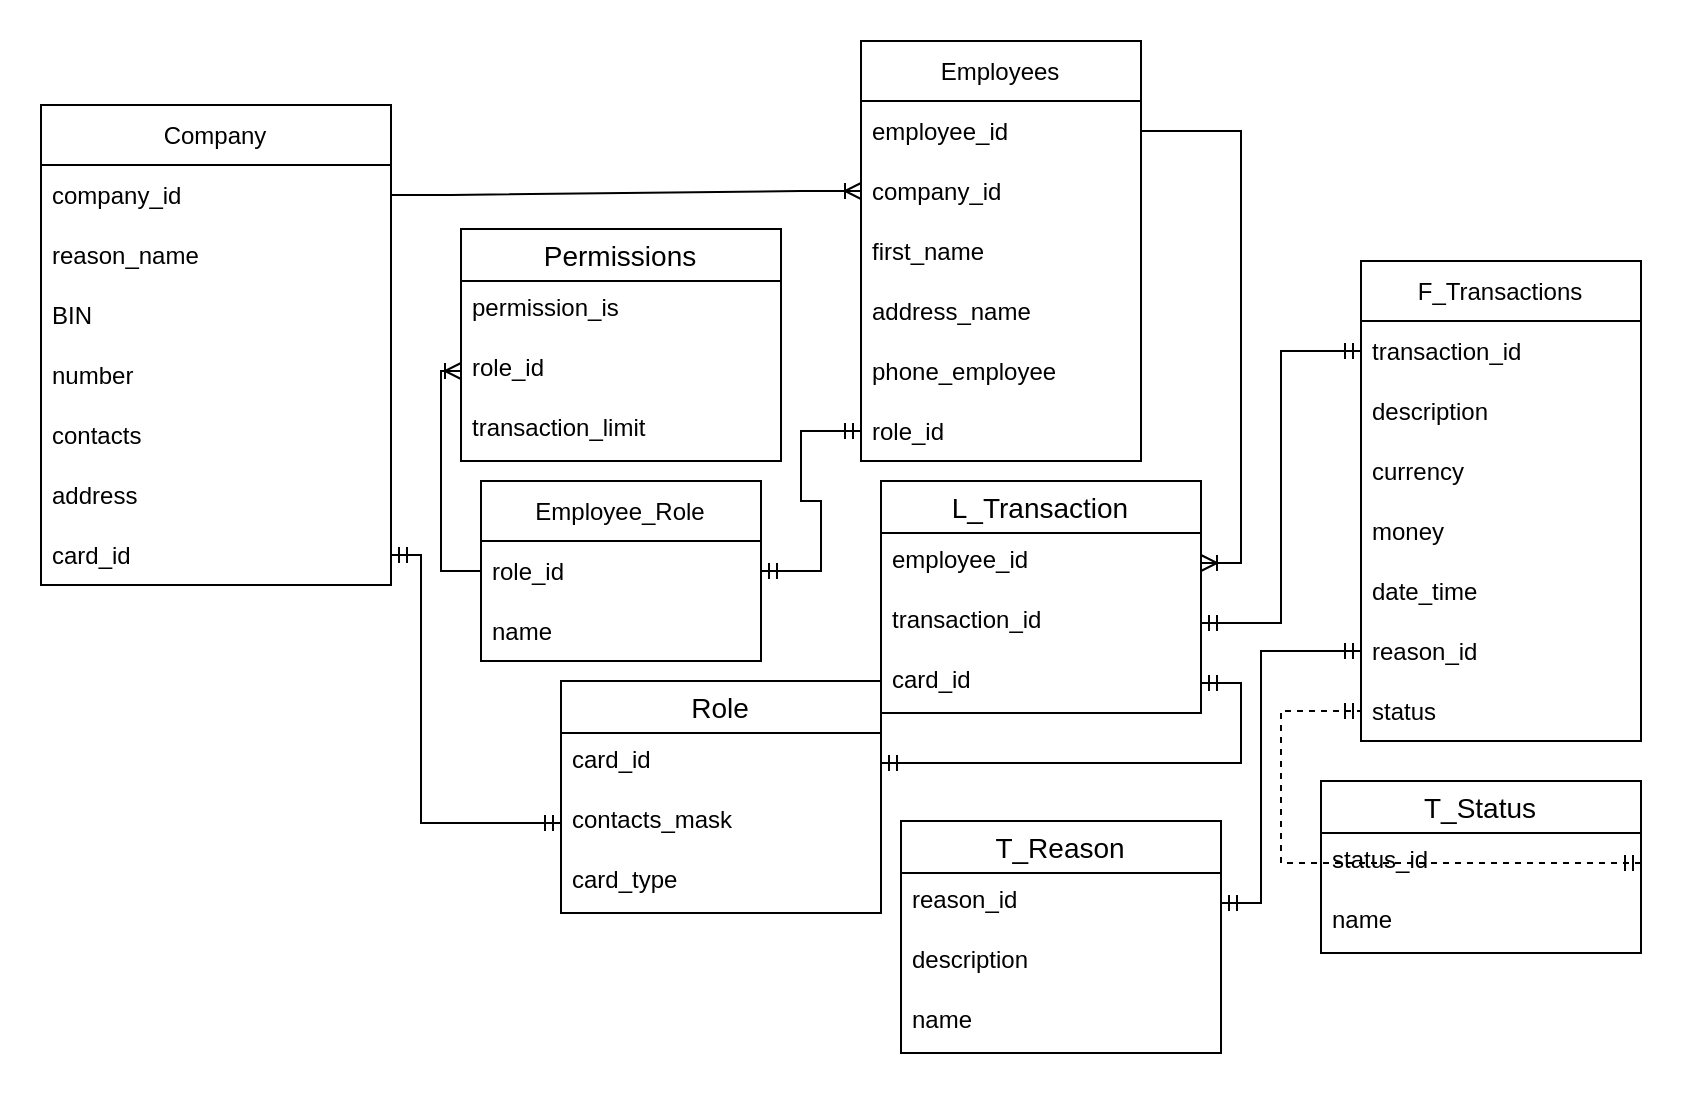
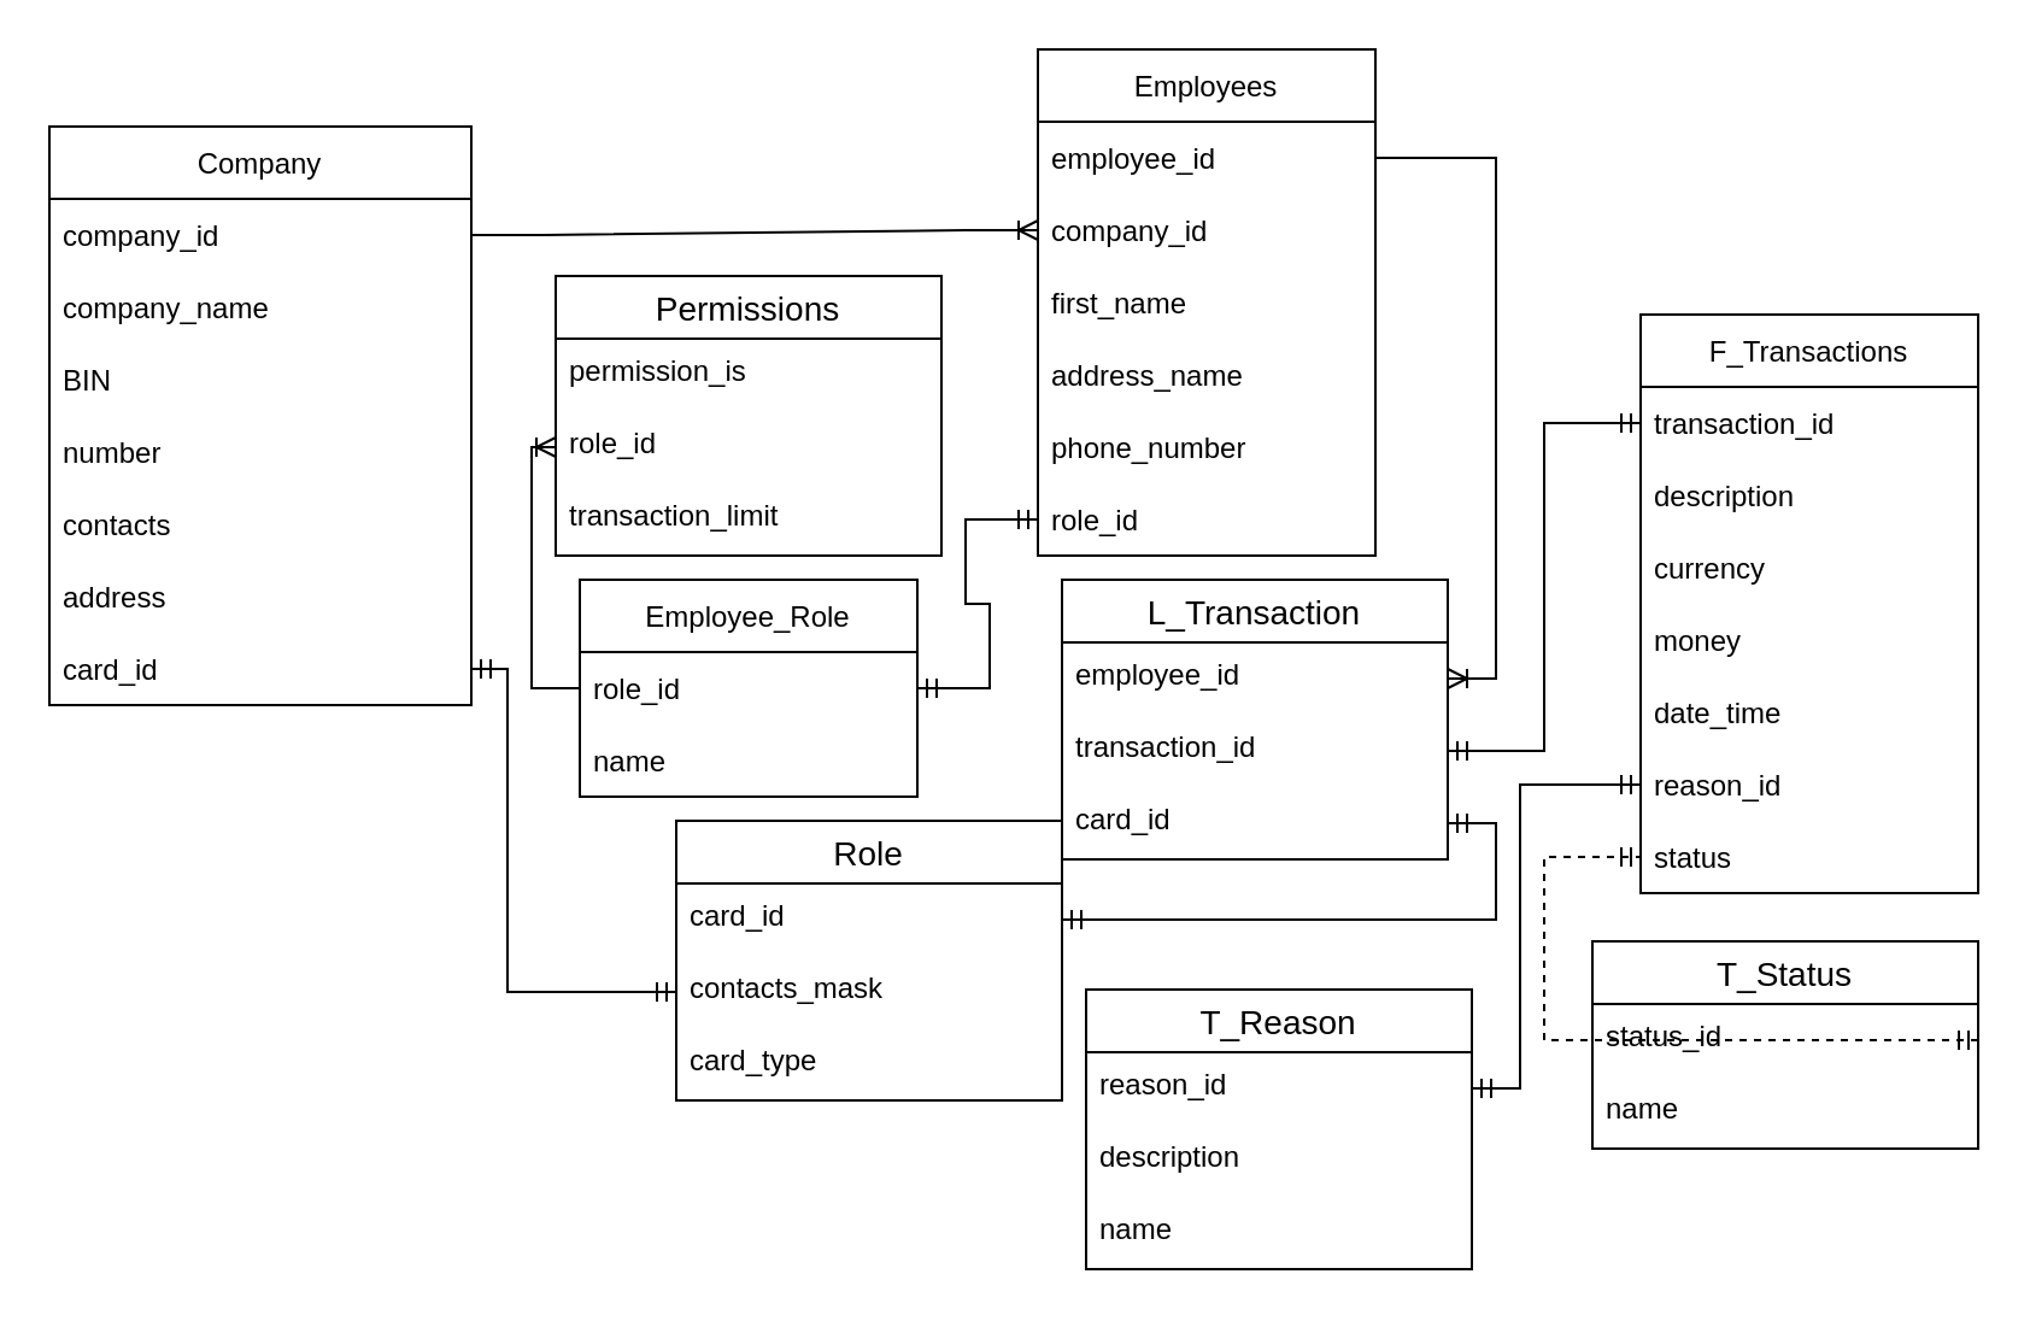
- <mxCell id="4" value="reason_name" style="text;strokeColor=none;fillColor=none;align=left;verticalAlign=middle;spacingLeft=4;spacingRight=4;overflow=hidden;points=[[0,0.5],[1,0.5]];portConstraint=eastwest;rotatable=0;" vertex="1" parent="2"><mxGeometry y="60" width="175" height="30" as="geometry" /></mxCell>
+ <mxCell id="4" value="company_name" style="text;strokeColor=none;fillColor=none;align=left;verticalAlign=middle;spacingLeft=4;spacingRight=4;overflow=hidden;points=[[0,0.5],[1,0.5]];portConstraint=eastwest;rotatable=0;" vertex="1" parent="2"><mxGeometry y="60" width="175" height="30" as="geometry" /></mxCell>
- <mxCell id="15" value="phone_employee" style="text;strokeColor=none;fillColor=none;align=left;verticalAlign=middle;spacingLeft=4;spacingRight=4;overflow=hidden;points=[[0,0.5],[1,0.5]];portConstraint=eastwest;rotatable=0;" vertex="1" parent="10"><mxGeometry y="150" width="140" height="30" as="geometry" /></mxCell>
+ <mxCell id="15" value="phone_number" style="text;strokeColor=none;fillColor=none;align=left;verticalAlign=middle;spacingLeft=4;spacingRight=4;overflow=hidden;points=[[0,0.5],[1,0.5]];portConstraint=eastwest;rotatable=0;" vertex="1" parent="10"><mxGeometry y="150" width="140" height="30" as="geometry" /></mxCell>
